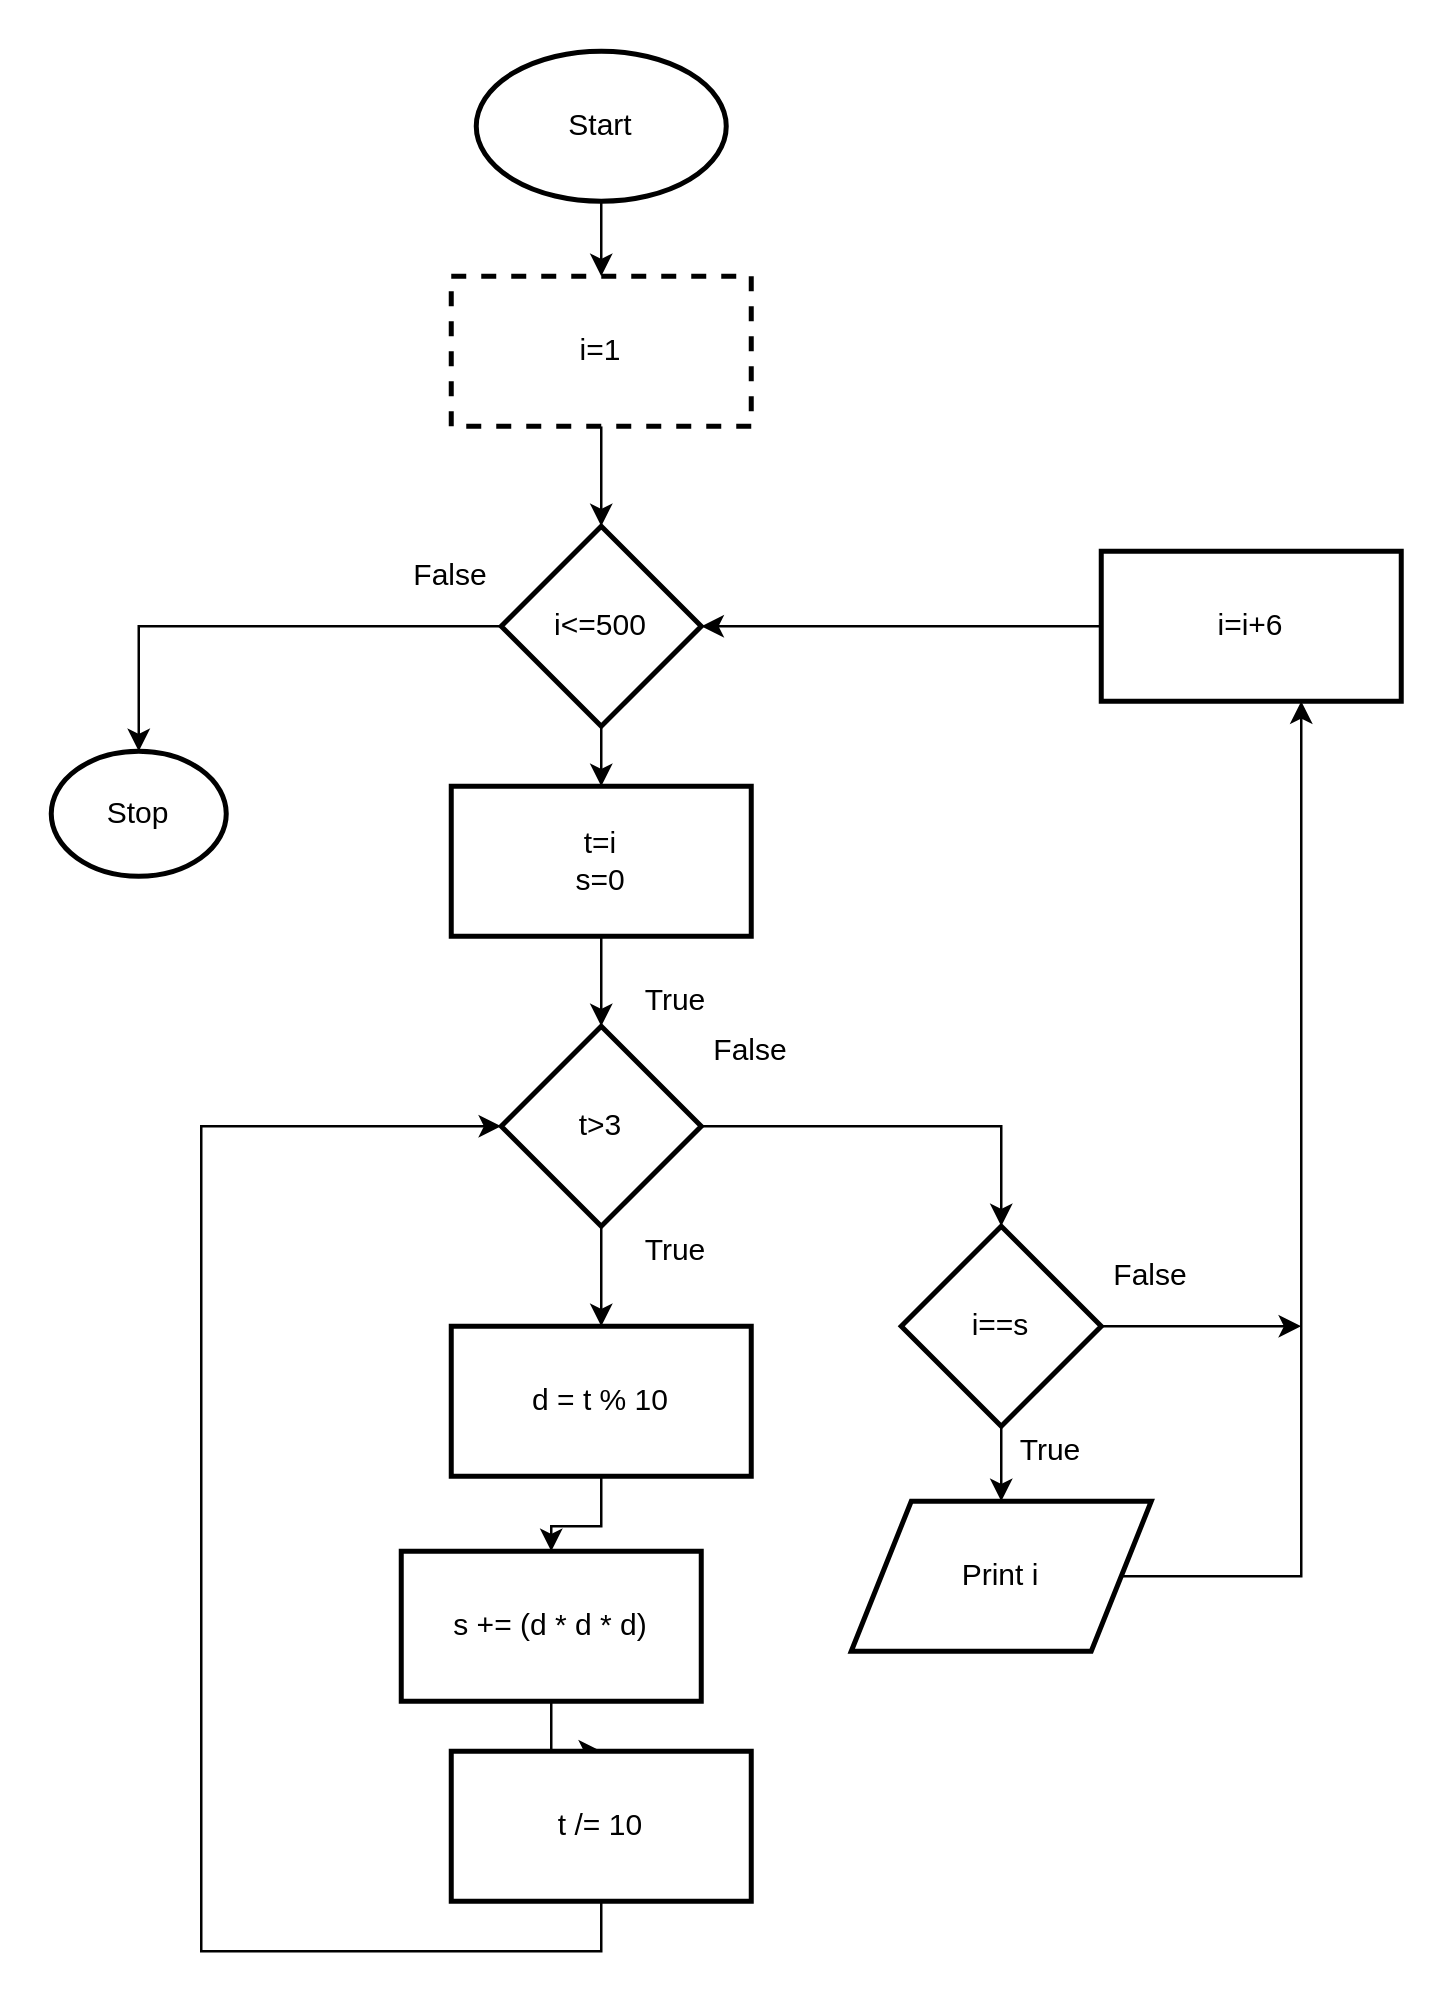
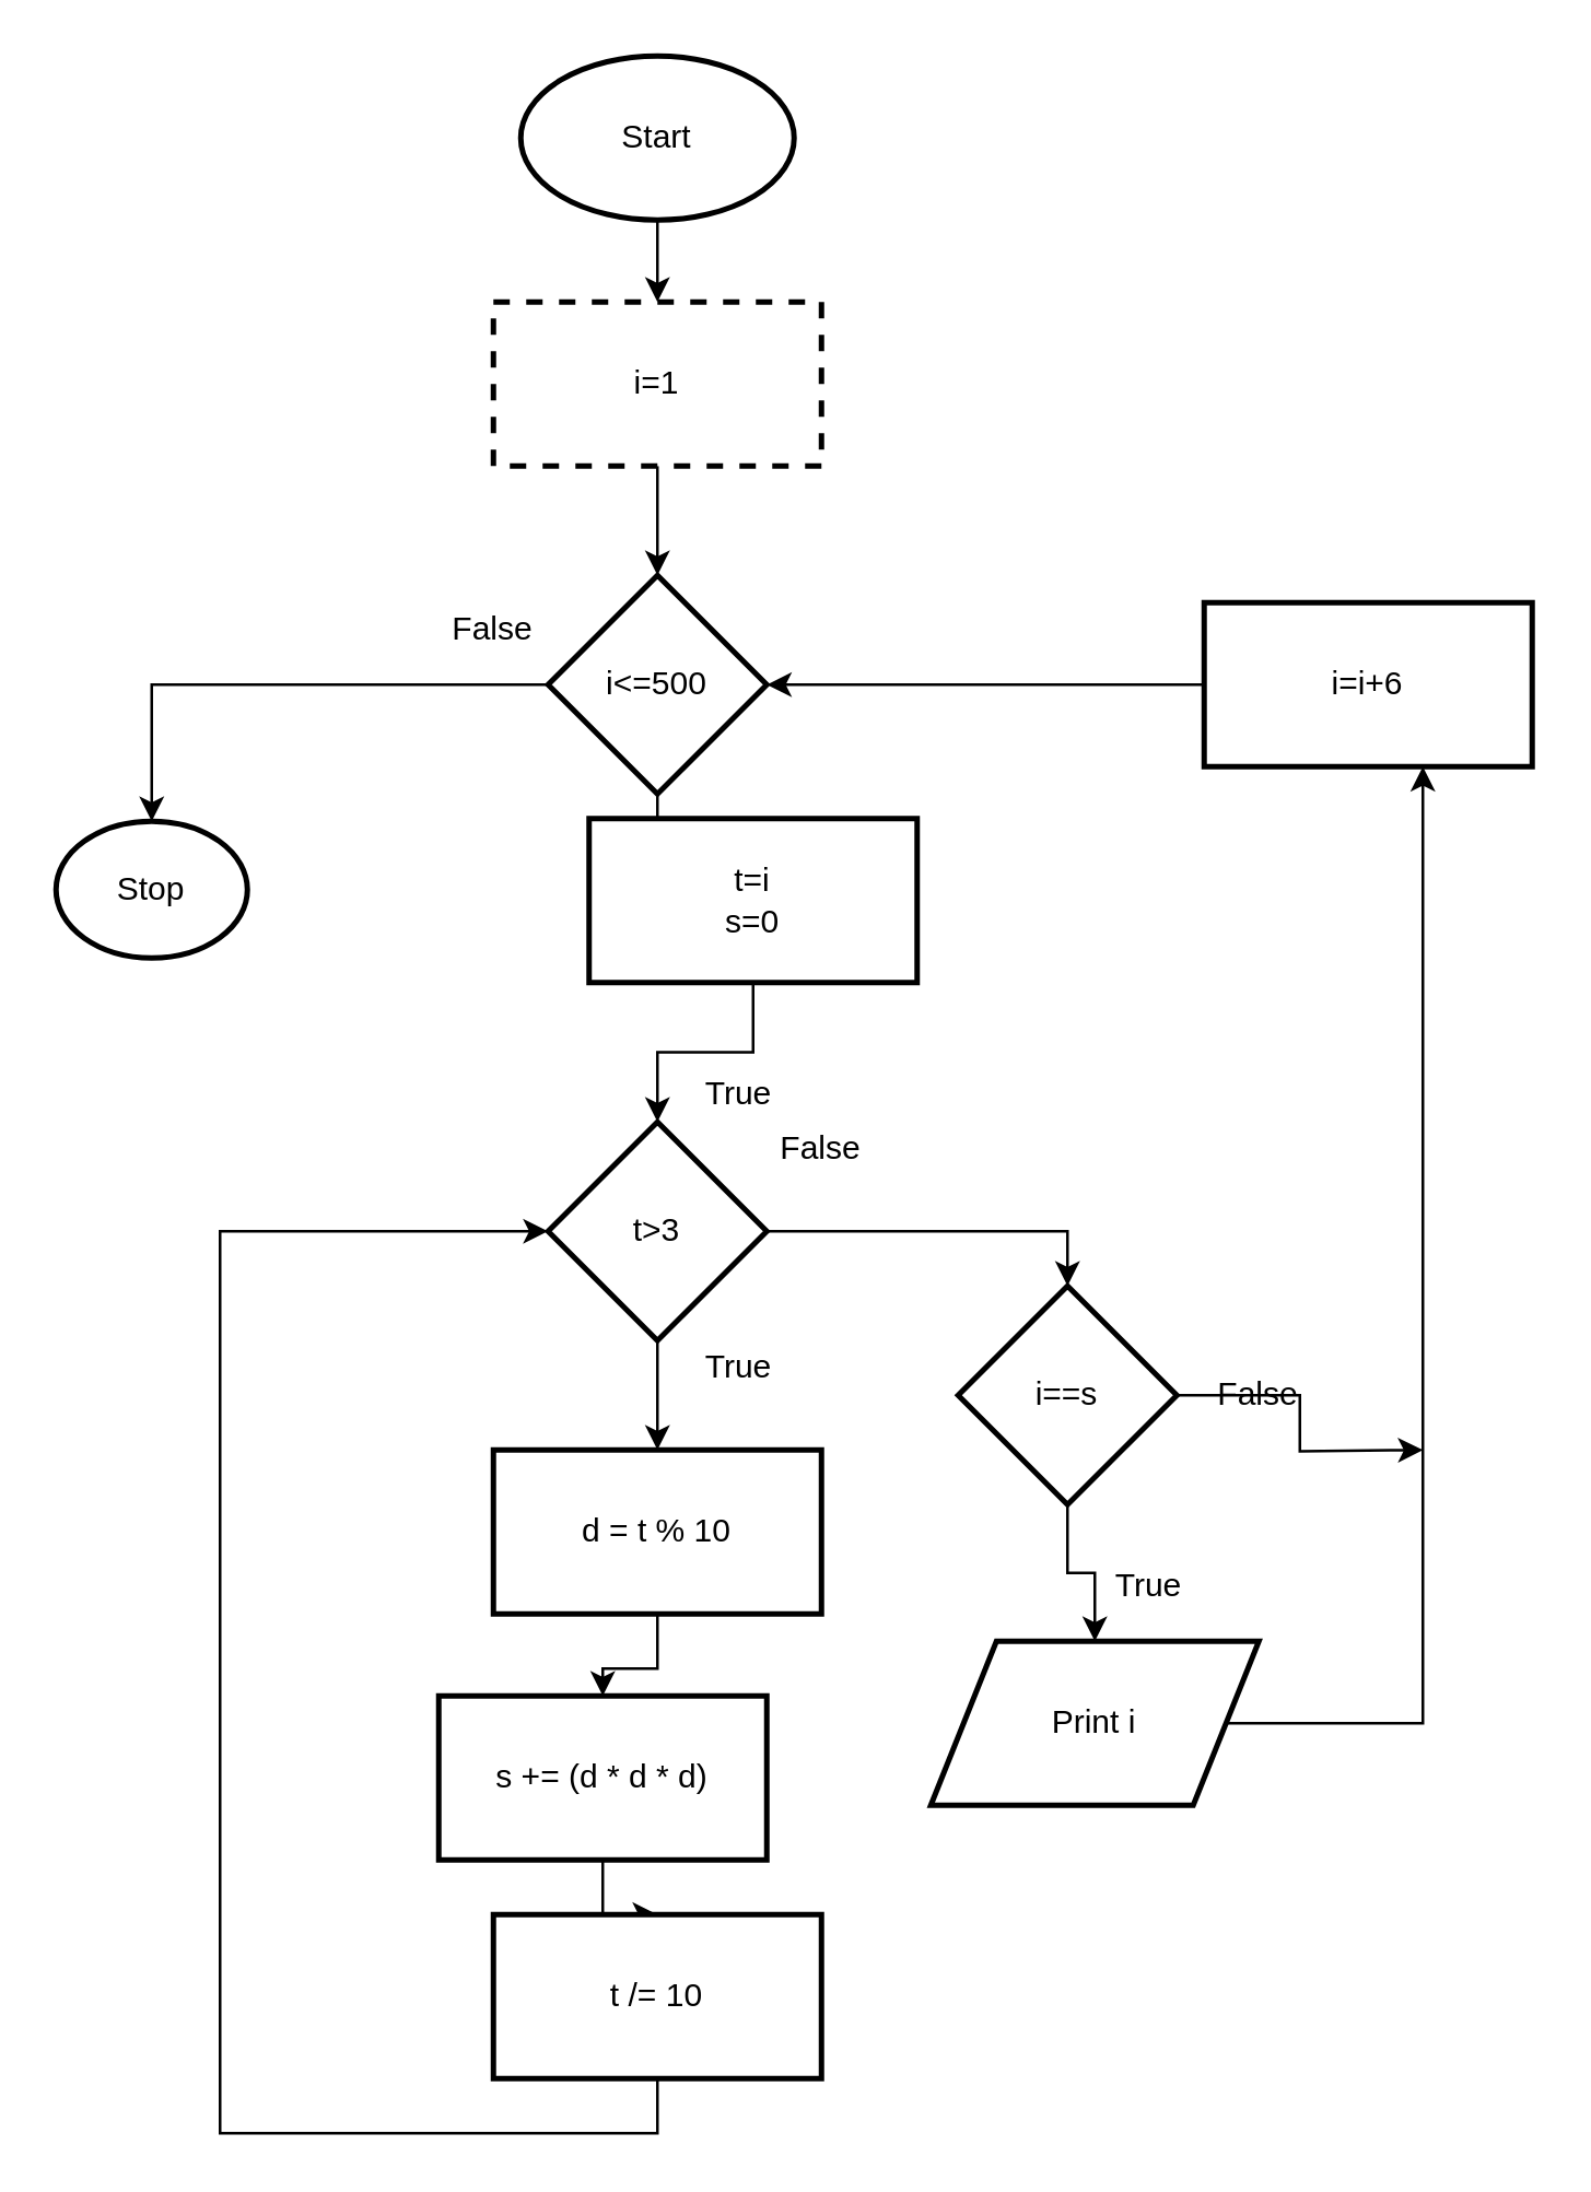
- <mxCell id="10" value="t=i&lt;br&gt;s=0" style="whiteSpace=wrap;html=1;strokeWidth=2;" vertex="1" parent="1"><mxGeometry x="180" y="314" width="120" height="60" as="geometry" /></mxCell>
+ <mxCell id="10" value="t=i&lt;br&gt;s=0" style="whiteSpace=wrap;html=1;strokeWidth=2;" vertex="1" parent="1"><mxGeometry x="215" y="299" width="120" height="60" as="geometry" /></mxCell>
- <mxCell id="22" value="i==s" style="rhombus;whiteSpace=wrap;html=1;strokeWidth=2;" vertex="1" parent="1"><mxGeometry x="360" y="490" width="80" height="80" as="geometry" /></mxCell>
+ <mxCell id="22" value="i==s" style="rhombus;whiteSpace=wrap;html=1;strokeWidth=2;" vertex="1" parent="1"><mxGeometry x="350" y="470" width="80" height="80" as="geometry" /></mxCell>
